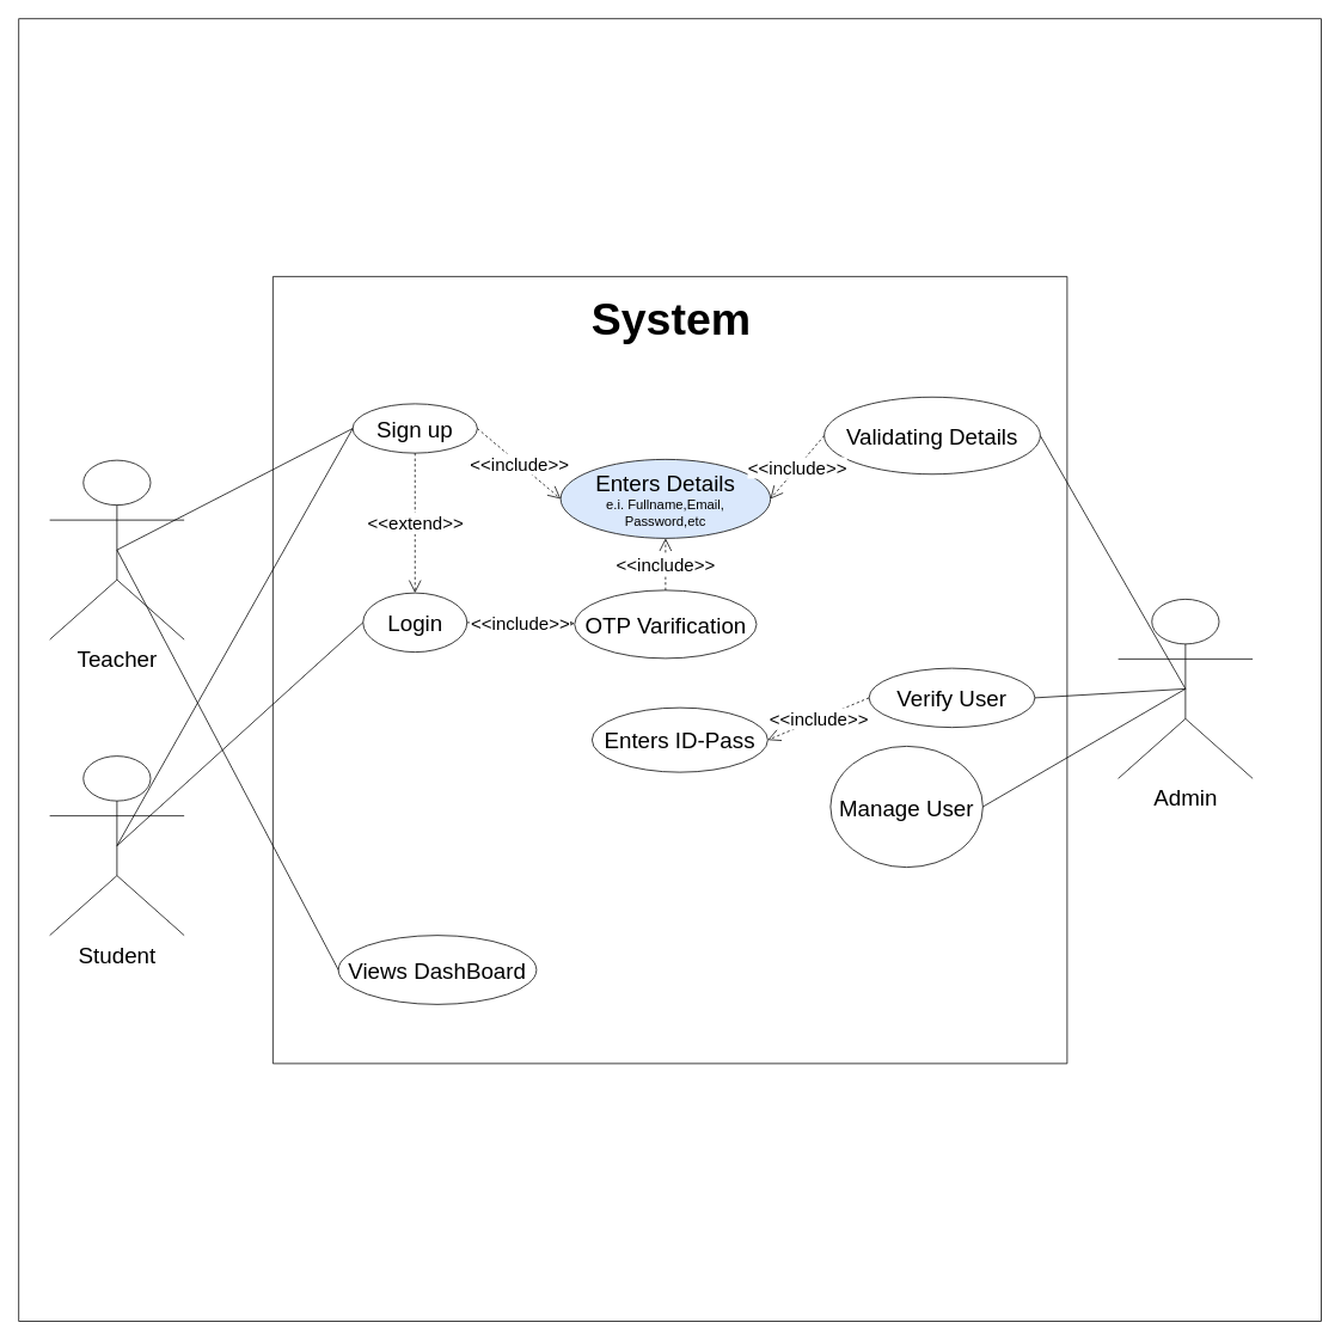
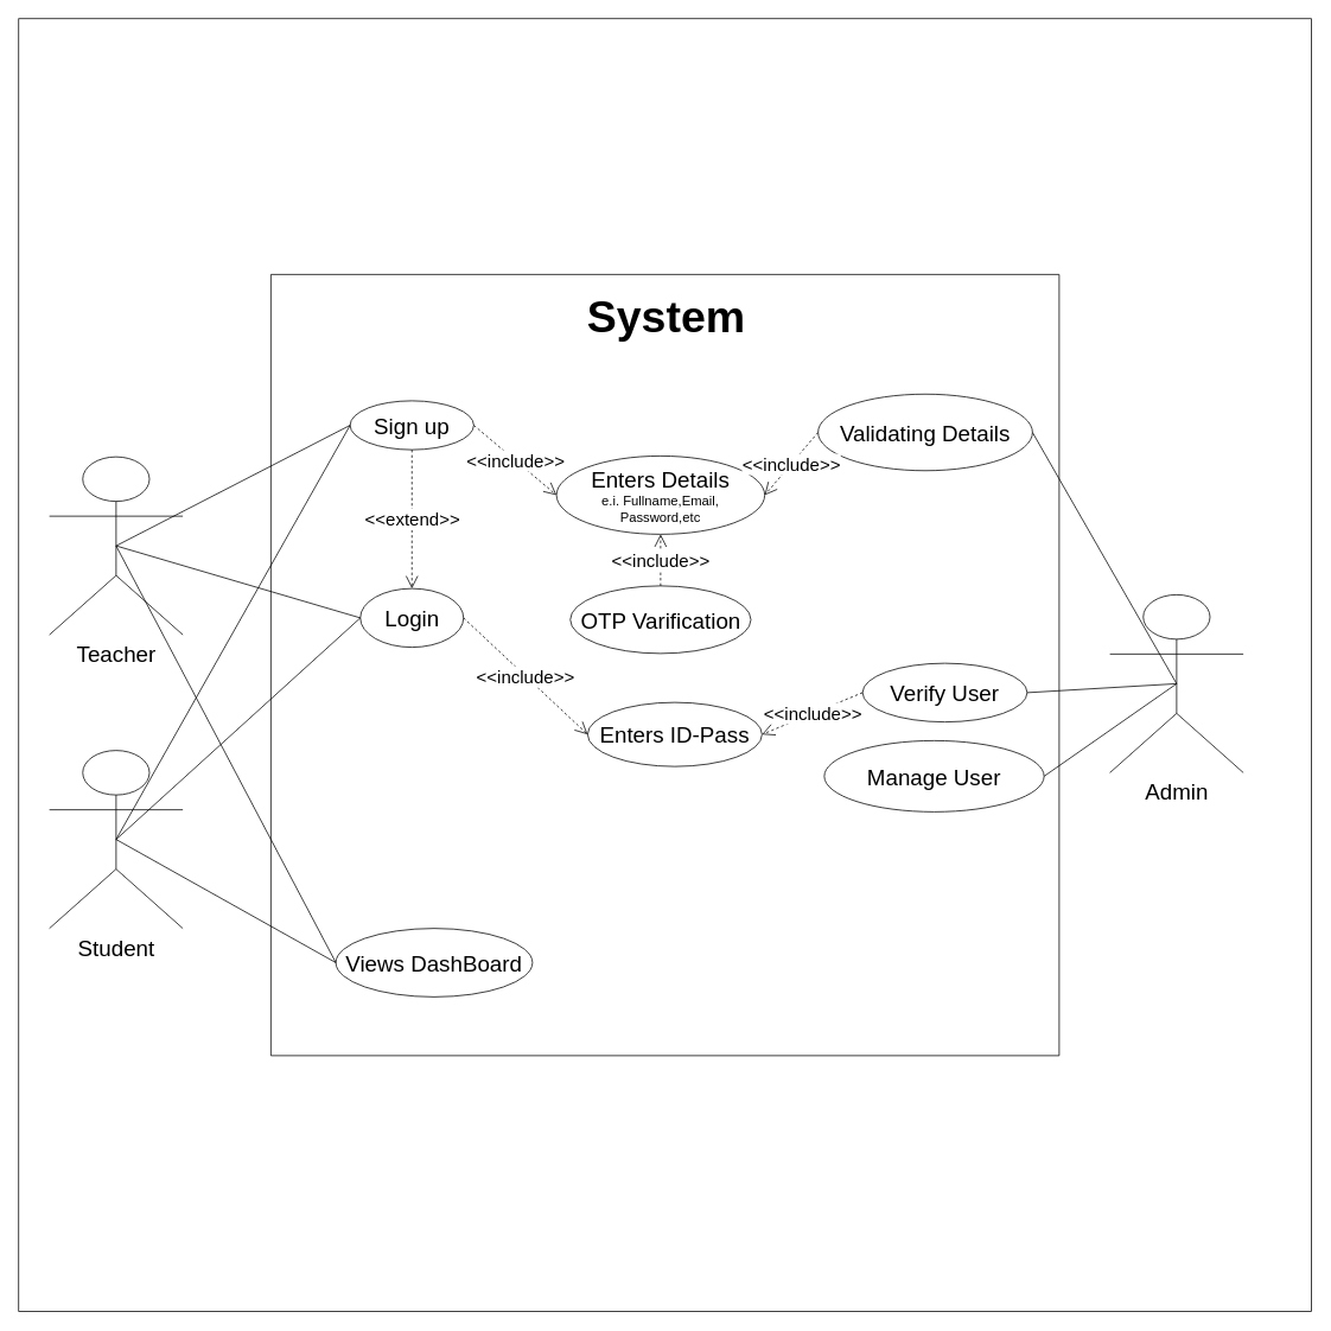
- <mxCell id="5" value="&lt;span style=&quot;font-size: 25px;&quot;&gt;Enters Details&lt;/span&gt;&lt;br&gt;&lt;font style=&quot;font-size: 15px;&quot;&gt;e.i. Fullname,Email,&lt;br&gt;Password,etc&lt;/font&gt;" style="ellipse;whiteSpace=wrap;html=1;fillColor=#dae8fc;" parent="3" vertex="1"><mxGeometry x="321" y="204" width="234" height="88" as="geometry" /></mxCell>
+ <mxCell id="5" value="&lt;span style=&quot;font-size: 25px;&quot;&gt;Enters Details&lt;/span&gt;&lt;br&gt;&lt;font style=&quot;font-size: 15px;&quot;&gt;e.i. Fullname,Email,&lt;br&gt;Password,etc&lt;/font&gt;" style="ellipse;whiteSpace=wrap;html=1;" parent="3" vertex="1"><mxGeometry x="321" y="204" width="234" height="88" as="geometry" /></mxCell>
+ <mxCell id="28" value="" style="endArrow=none;html=1;rounded=0;entryX=0;entryY=0.5;entryDx=0;entryDy=0;exitX=0.5;exitY=0.5;exitDx=0;exitDy=0;exitPerimeter=0;" parent="1" source="24" target="8" edge="1"><mxGeometry width="50" height="50" relative="1" as="geometry"><mxPoint x="173" y="818" as="sourcePoint" /><mxPoint x="355" y="1322" as="targetPoint" /></mxGeometry></mxCell>
- <mxCell id="14" value="&lt;font style=&quot;font-size: 20px;&quot;&gt;&amp;lt;&amp;lt;include&amp;gt;&amp;gt;&lt;/font&gt;" style="endArrow=open;endSize=12;dashed=1;html=1;rounded=0;exitX=1;exitY=0.5;exitDx=0;exitDy=0;" parent="3" source="8" target="18" edge="1"><mxGeometry width="160" relative="1" as="geometry"><mxPoint x="244" y="258" as="sourcePoint" /><mxPoint x="349" y="337" as="targetPoint" /></mxGeometry></mxCell>
+ <mxCell id="14" value="&lt;font style=&quot;font-size: 20px;&quot;&gt;&amp;lt;&amp;lt;include&amp;gt;&amp;gt;&lt;/font&gt;" style="endArrow=open;endSize=12;dashed=1;html=1;rounded=0;entryX=0;entryY=0.5;entryDx=0;entryDy=0;exitX=1;exitY=0.5;exitDx=0;exitDy=0;" parent="3" source="8" target="7" edge="1"><mxGeometry width="160" relative="1" as="geometry"><mxPoint x="244" y="258" as="sourcePoint" /><mxPoint x="349" y="337" as="targetPoint" /></mxGeometry></mxCell>
- <mxCell id="11" value="&lt;span style=&quot;font-size: 25px;&quot;&gt;Manage User&lt;/span&gt;" style="ellipse;whiteSpace=wrap;html=1;" parent="3" vertex="1"><mxGeometry x="622" y="524" width="170" height="135" as="geometry" /></mxCell>
+ <mxCell id="11" value="&lt;span style=&quot;font-size: 25px;&quot;&gt;Manage User&lt;/span&gt;" style="ellipse;whiteSpace=wrap;html=1;" parent="3" vertex="1"><mxGeometry x="622" y="524" width="247" height="80" as="geometry" /></mxCell>
+ <mxCell id="29" value="" style="endArrow=none;html=1;rounded=0;entryX=0;entryY=0.5;entryDx=0;entryDy=0;exitX=0.5;exitY=0.5;exitDx=0;exitDy=0;exitPerimeter=0;" parent="1" source="25" target="12" edge="1"><mxGeometry width="50" height="50" relative="1" as="geometry"><mxPoint x="-162" y="491" as="sourcePoint" /><mxPoint x="358" y="909" as="targetPoint" /></mxGeometry></mxCell>
